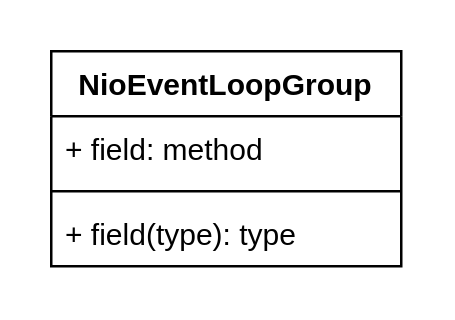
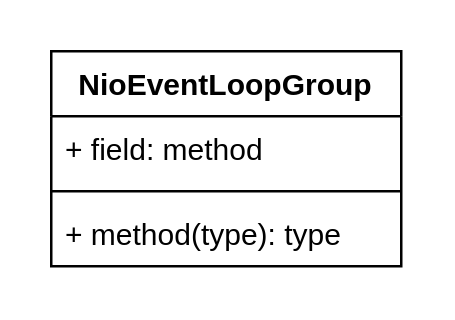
- <mxCell id="5" value="+ field(type): type" style="text;strokeColor=none;fillColor=none;align=left;verticalAlign=top;spacingLeft=4;spacingRight=4;overflow=hidden;rotatable=0;points=[[0,0.5],[1,0.5]];portConstraint=eastwest;" vertex="1" parent="2"><mxGeometry y="60" width="140" height="26" as="geometry" /></mxCell>
+ <mxCell id="5" value="+ method(type): type" style="text;strokeColor=none;fillColor=none;align=left;verticalAlign=top;spacingLeft=4;spacingRight=4;overflow=hidden;rotatable=0;points=[[0,0.5],[1,0.5]];portConstraint=eastwest;" vertex="1" parent="2"><mxGeometry y="60" width="140" height="26" as="geometry" /></mxCell>
